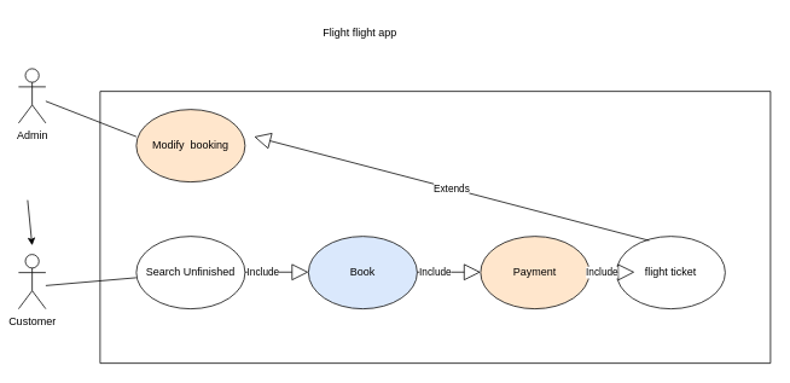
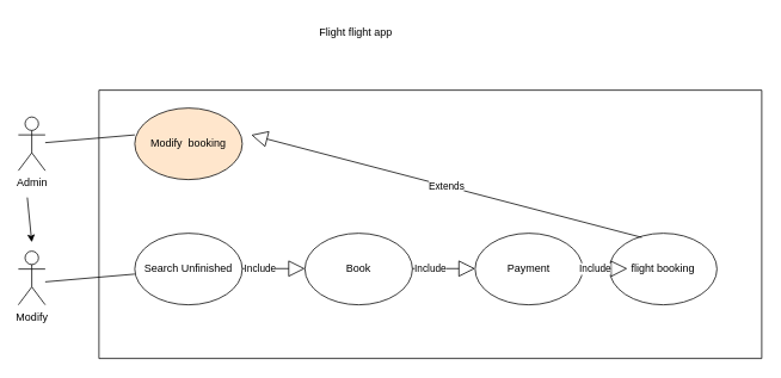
- <mxCell id="2" value="Admin" style="shape=umlActor;verticalLabelPosition=bottom;verticalAlign=top;html=1;outlineConnect=0;" parent="1" vertex="1"><mxGeometry x="20" y="75" width="30" height="60" as="geometry" /></mxCell>
+ <mxCell id="2" value="Admin" style="shape=umlActor;verticalLabelPosition=bottom;verticalAlign=top;html=1;outlineConnect=0;" parent="1" vertex="1"><mxGeometry x="20" y="130" width="30" height="60" as="geometry" /></mxCell>
- <mxCell id="7" value="Book" style="ellipse;whiteSpace=wrap;html=1;fillColor=#dae8fc;" parent="1" vertex="1"><mxGeometry x="340" y="260" width="120" height="80" as="geometry" /></mxCell>
+ <mxCell id="7" value="Book" style="ellipse;whiteSpace=wrap;html=1;" parent="1" vertex="1"><mxGeometry x="340" y="260" width="120" height="80" as="geometry" /></mxCell>
- <mxCell id="10" value="Payment" style="ellipse;whiteSpace=wrap;html=1;fillColor=#ffe6cc;" parent="1" vertex="1"><mxGeometry x="530" y="260" width="120" height="80" as="geometry" /></mxCell>
+ <mxCell id="10" value="Payment" style="ellipse;whiteSpace=wrap;html=1;" parent="1" vertex="1"><mxGeometry x="530" y="260" width="120" height="80" as="geometry" /></mxCell>
- <mxCell id="13" value="flight ticket" style="ellipse;whiteSpace=wrap;html=1;" parent="1" vertex="1"><mxGeometry x="680" y="260" width="120" height="80" as="geometry" /></mxCell>
+ <mxCell id="13" value="flight booking" style="ellipse;whiteSpace=wrap;html=1;" parent="1" vertex="1"><mxGeometry x="680" y="260" width="120" height="80" as="geometry" /></mxCell>
- <mxCell id="3" value="Customer" style="shape=umlActor;verticalLabelPosition=bottom;verticalAlign=top;html=1;outlineConnect=0;" parent="1" vertex="1"><mxGeometry x="20" y="280" width="30" height="60" as="geometry" /></mxCell>
+ <mxCell id="3" value="Modify" style="shape=umlActor;verticalLabelPosition=bottom;verticalAlign=top;html=1;outlineConnect=0;" parent="1" vertex="1"><mxGeometry x="20" y="280" width="30" height="60" as="geometry" /></mxCell>
